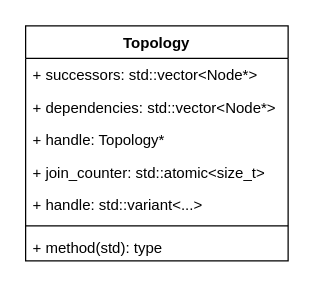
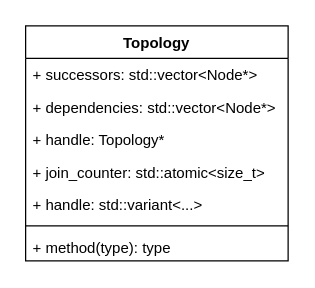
- <mxCell id="9" value="+ method(std): type" style="text;strokeColor=none;fillColor=none;align=left;verticalAlign=top;spacingLeft=4;spacingRight=4;overflow=hidden;rotatable=0;points=[[0,0.5],[1,0.5]];portConstraint=eastwest;" vertex="1" parent="2"><mxGeometry y="164" width="210" height="24" as="geometry" /></mxCell>
+ <mxCell id="9" value="+ method(type): type" style="text;strokeColor=none;fillColor=none;align=left;verticalAlign=top;spacingLeft=4;spacingRight=4;overflow=hidden;rotatable=0;points=[[0,0.5],[1,0.5]];portConstraint=eastwest;" vertex="1" parent="2"><mxGeometry y="164" width="210" height="24" as="geometry" /></mxCell>
